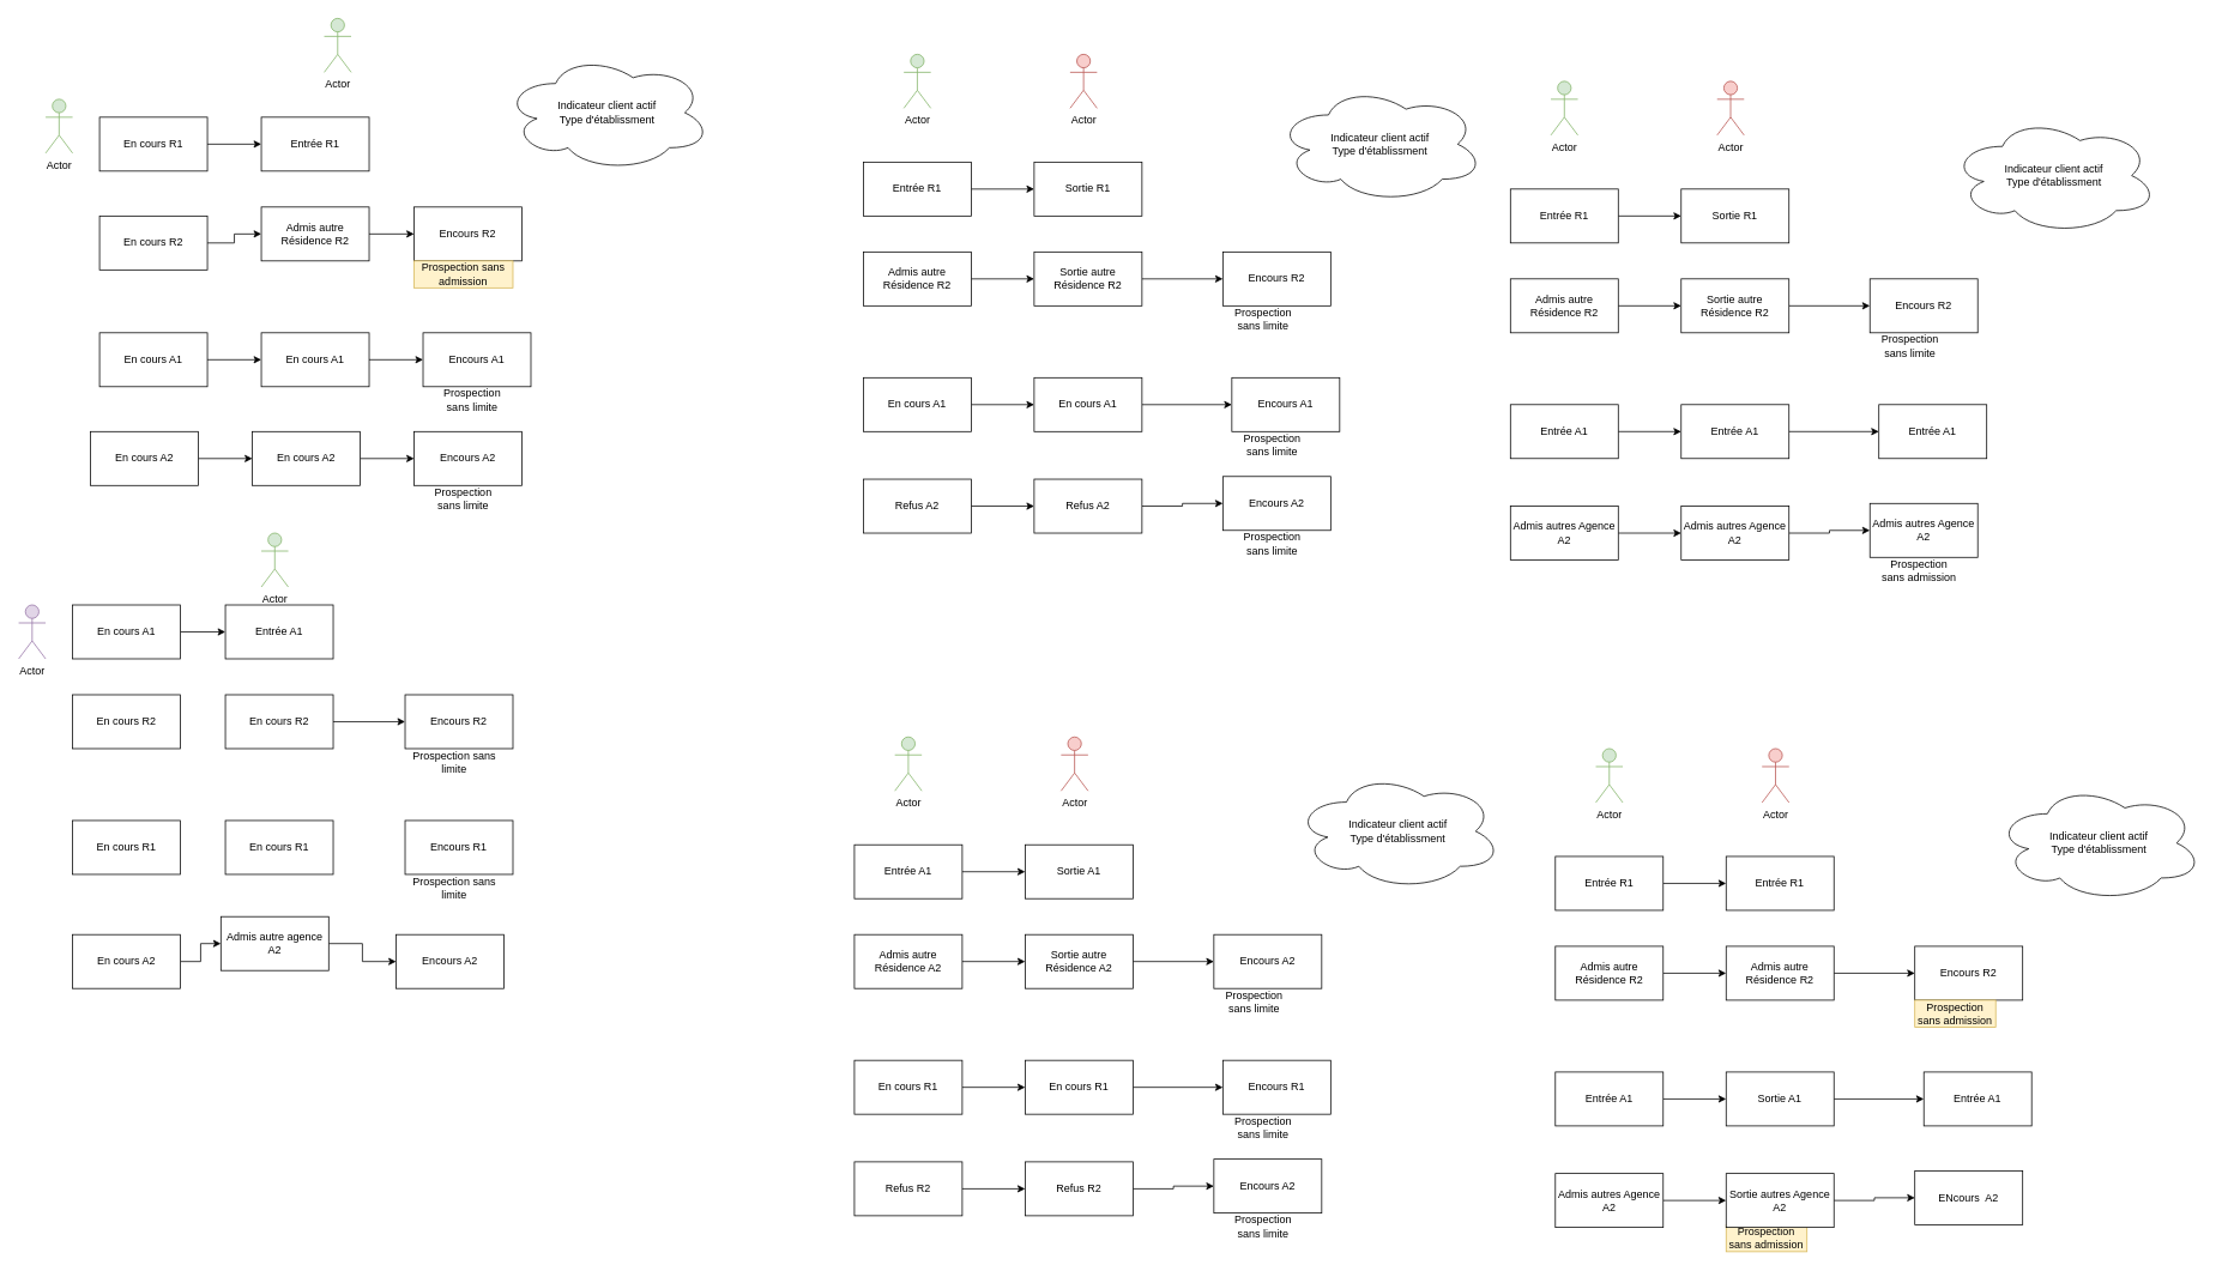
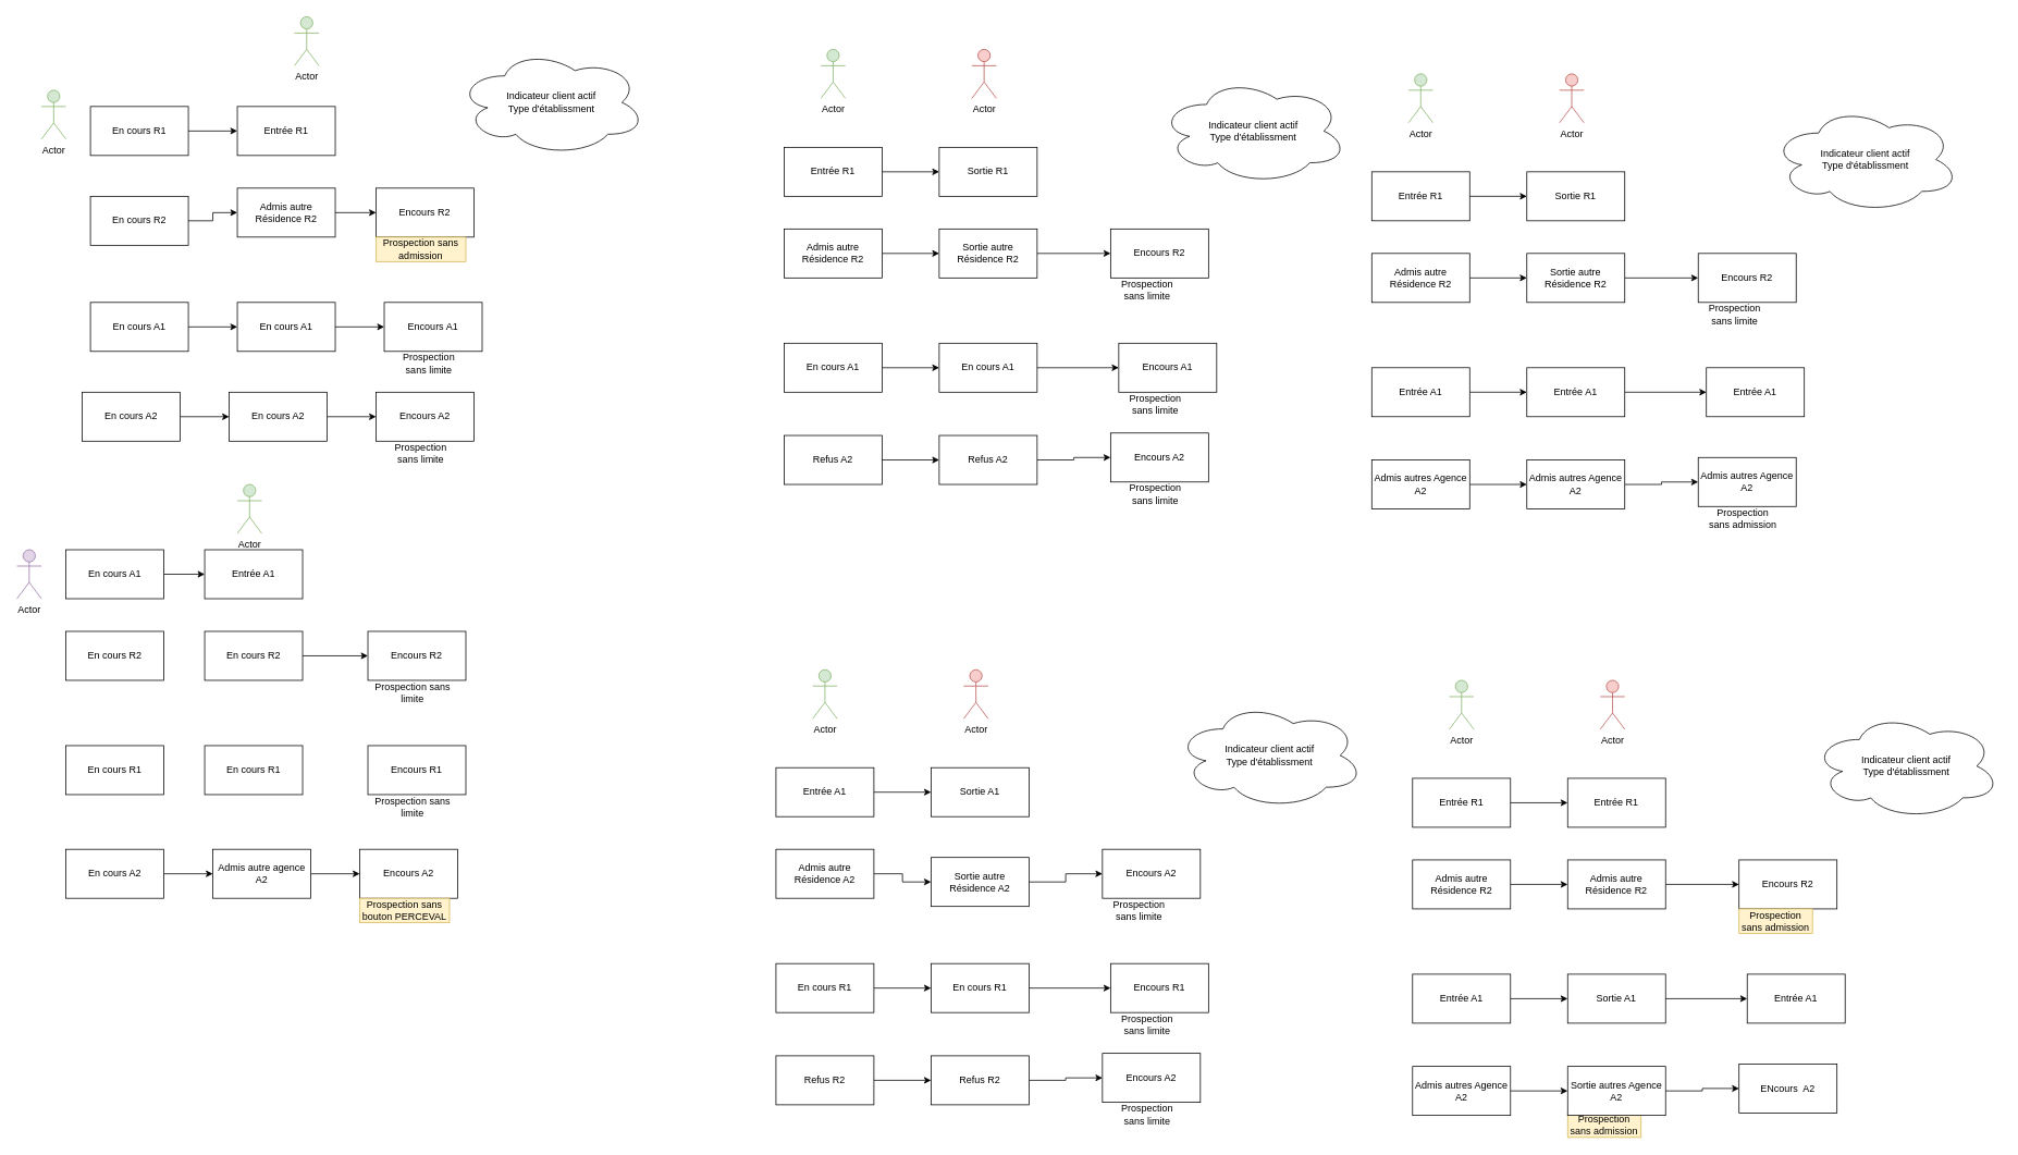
- <mxCell id="64" value="Admis autre agence A2" style="rounded=0;whiteSpace=wrap;html=1;" parent="1" vertex="1"><mxGeometry x="245" y="1020" width="120" height="60" as="geometry" /></mxCell>
+ <mxCell id="64" value="Admis autre agence A2" style="rounded=0;whiteSpace=wrap;html=1;" parent="1" vertex="1"><mxGeometry x="260" y="1040" width="120" height="60" as="geometry" /></mxCell>
- <mxCell id="88" value="Sortie autre Résidence A2" style="rounded=0;whiteSpace=wrap;html=1;" parent="1" vertex="1"><mxGeometry x="1140" y="1040" width="120" height="60" as="geometry" /></mxCell>
+ <mxCell id="88" value="Sortie autre Résidence A2" style="rounded=0;whiteSpace=wrap;html=1;" parent="1" vertex="1"><mxGeometry x="1140" y="1050" width="120" height="60" as="geometry" /></mxCell>
+ <mxCell id="68" value="Prospection sans bouton PERCEVAL" style="text;html=1;strokeColor=#d6b656;fillColor=#fff2cc;align=center;verticalAlign=middle;whiteSpace=wrap;rounded=0;" parent="1" vertex="1"><mxGeometry x="440" y="1100" width="110" height="30" as="geometry" /></mxCell>
